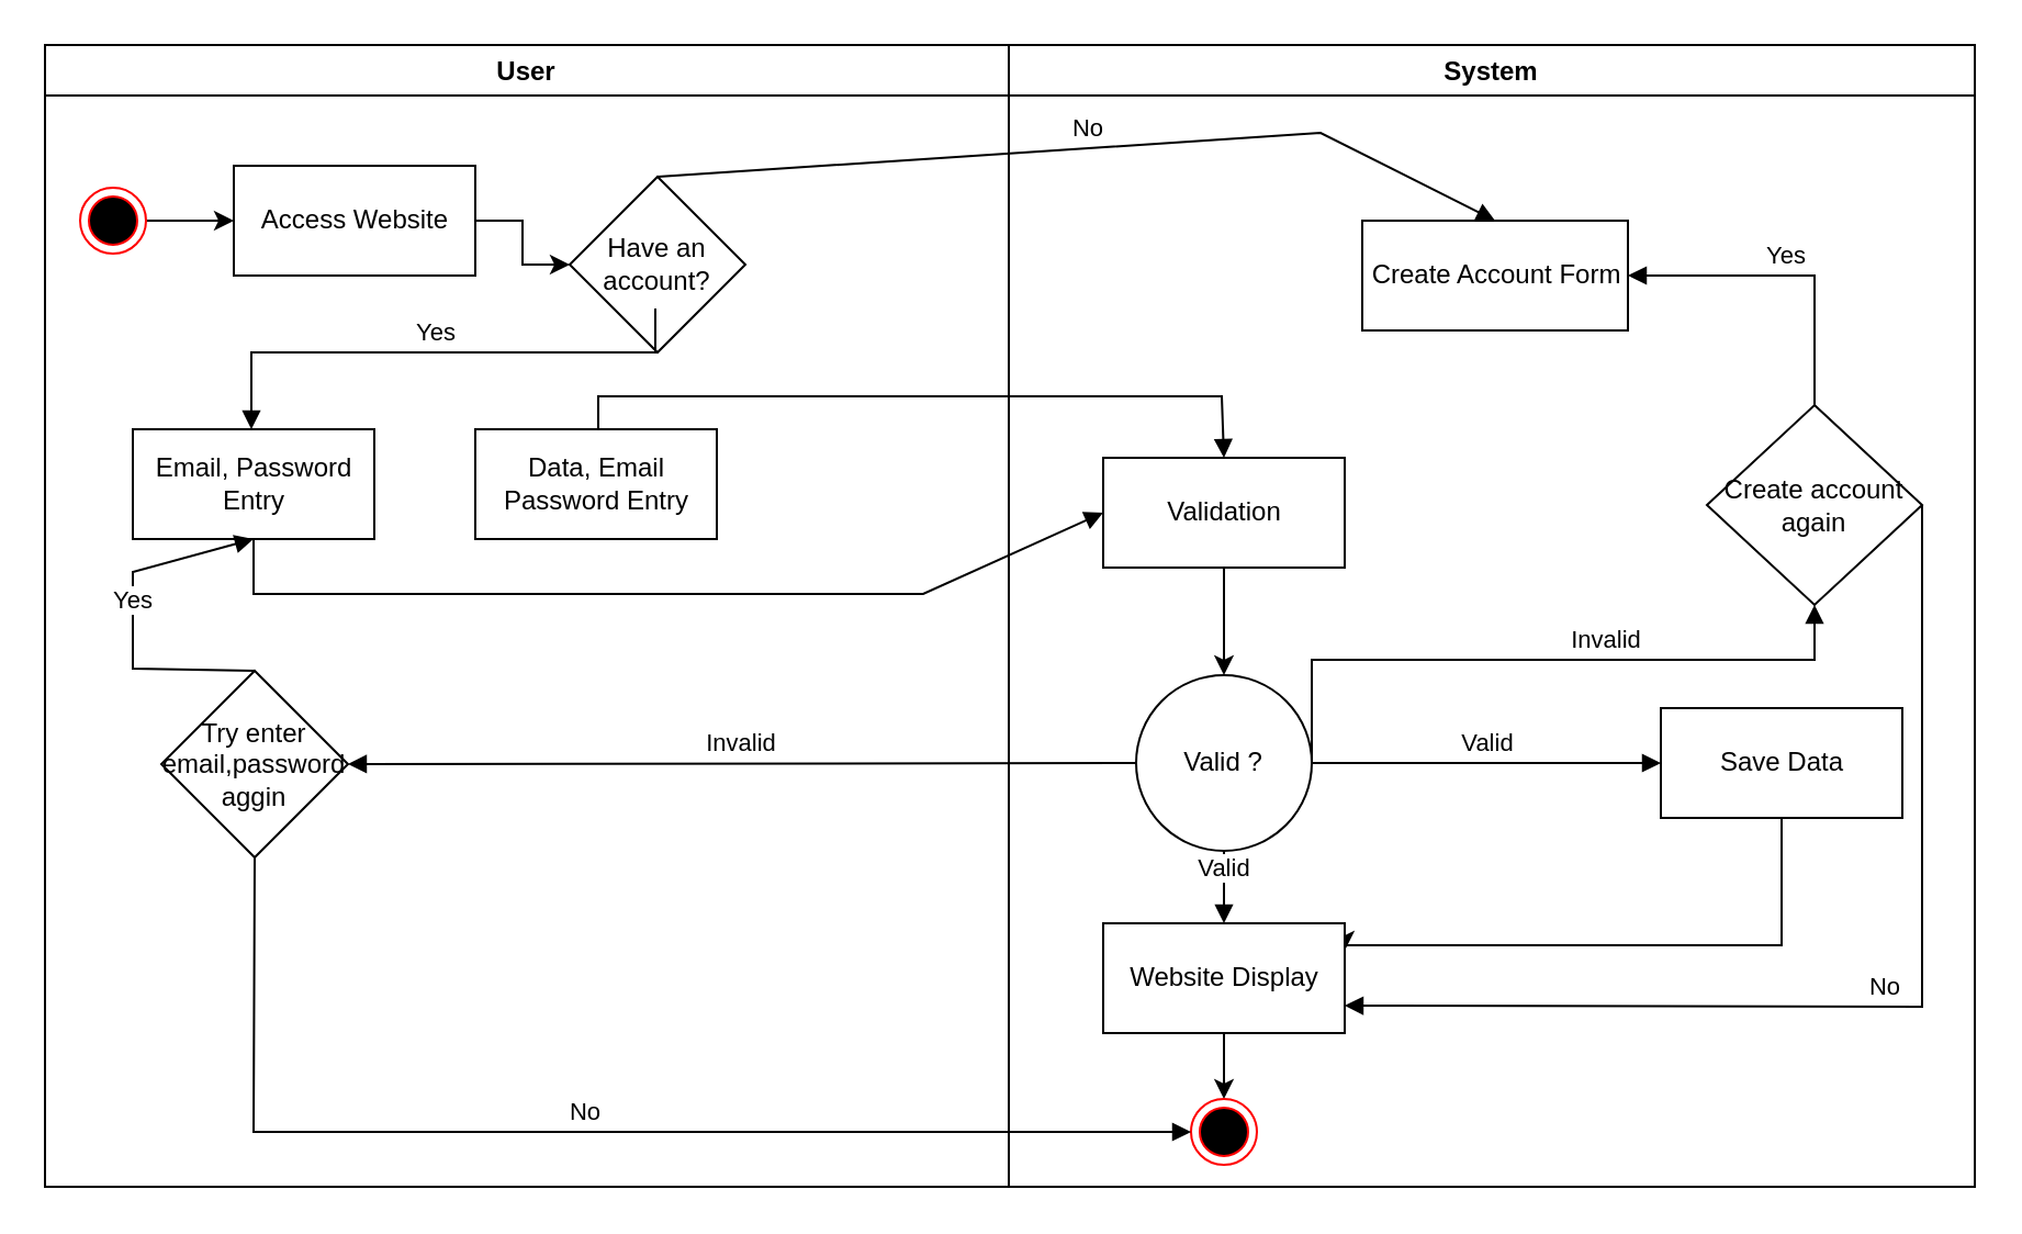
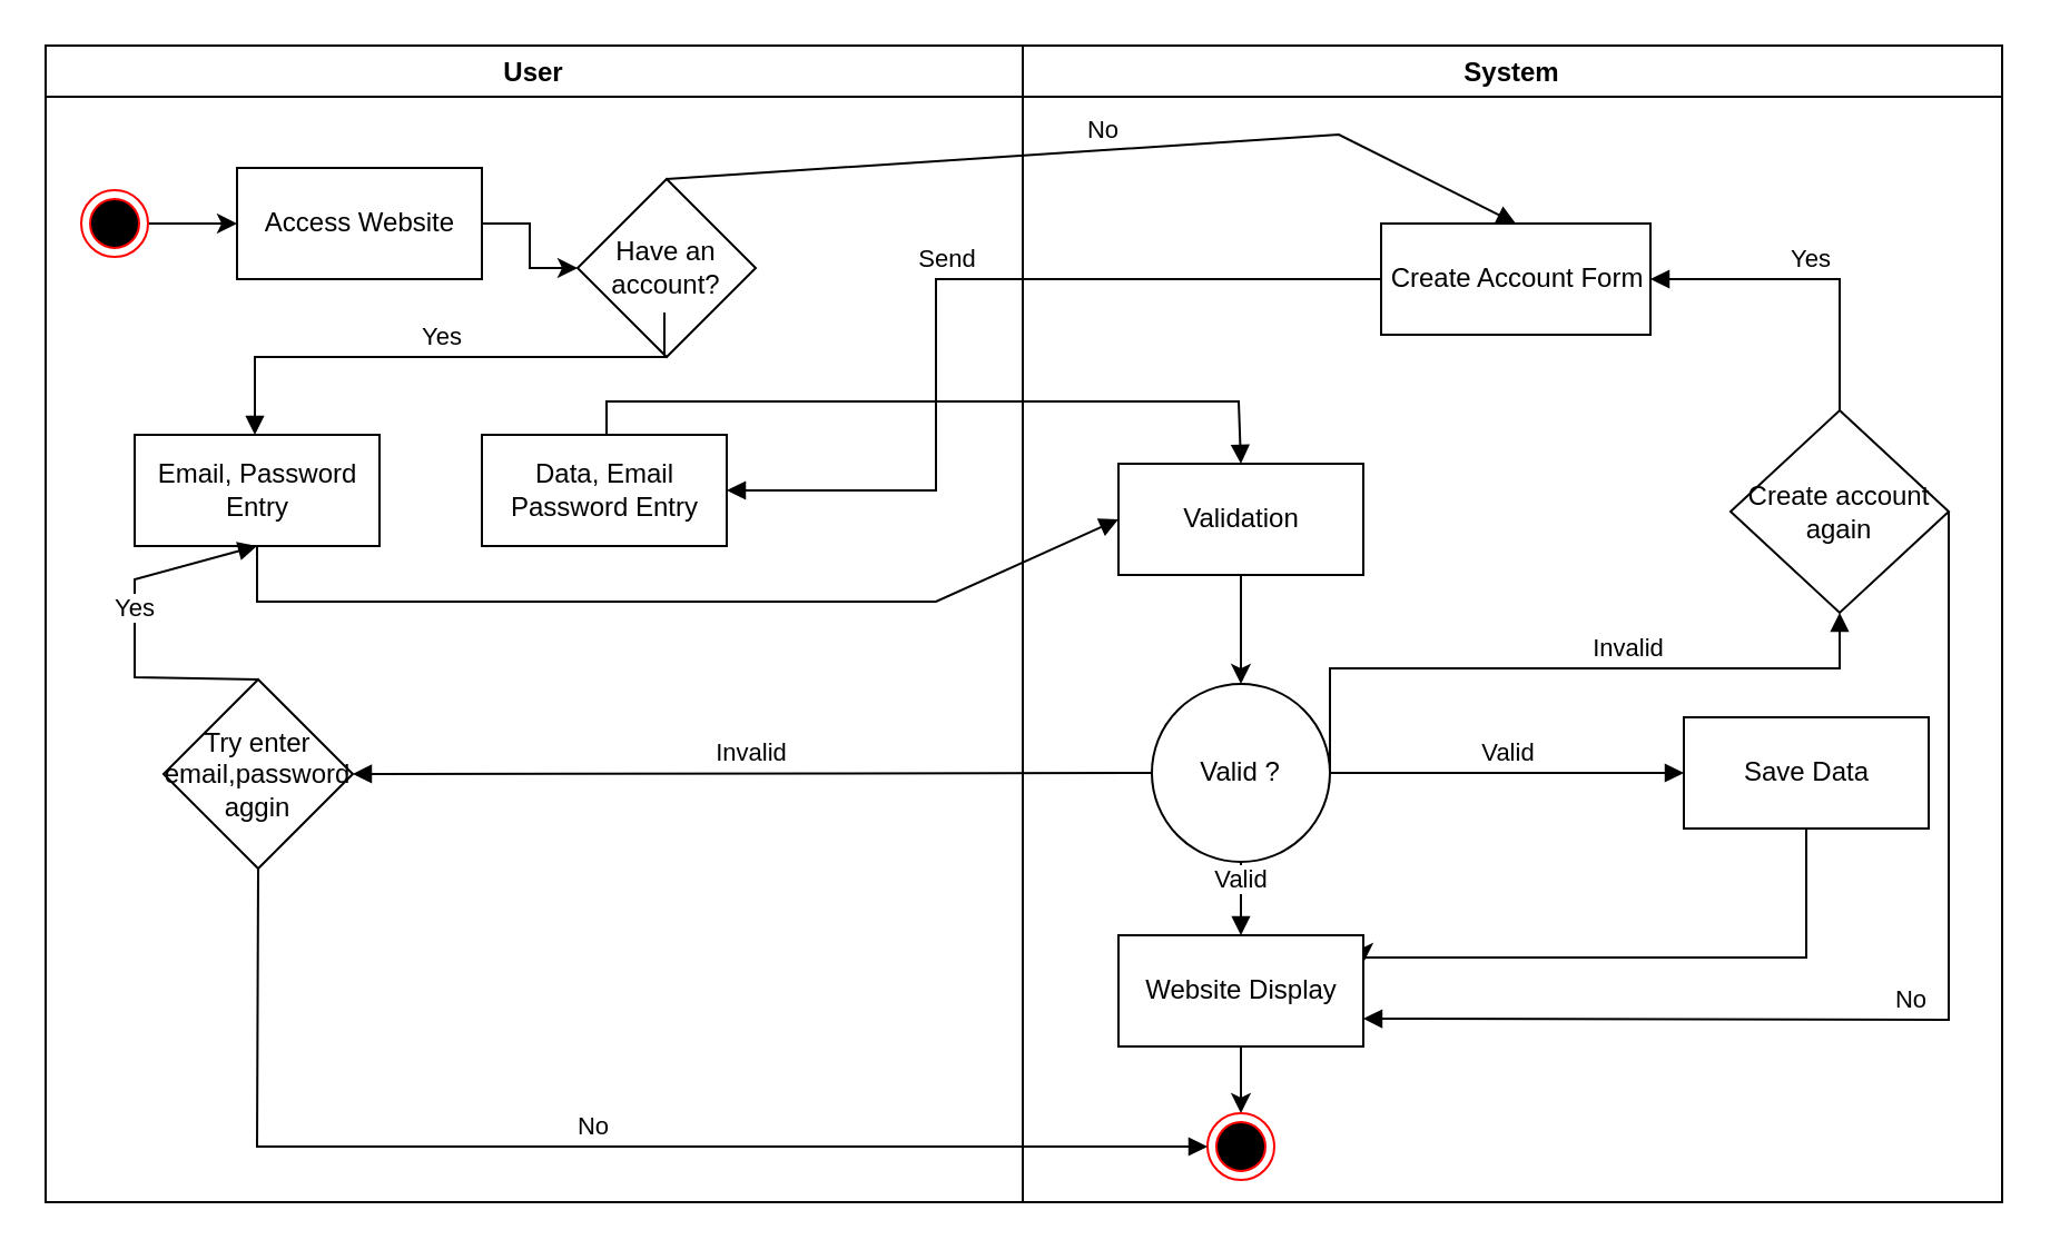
+ <mxCell id="29" value="Send" style="html=1;verticalAlign=bottom;endArrow=block;rounded=0;exitX=0;exitY=0.5;exitDx=0;exitDy=0;entryX=1;entryY=0.5;entryDx=0;entryDy=0;" edge="1" parent="1" source="3" target="19"><mxGeometry width="80" relative="1" as="geometry"><mxPoint x="590" y="190" as="sourcePoint" /><mxPoint x="670" y="190" as="targetPoint" /><Array as="points"><mxPoint x="500" y="125" /><mxPoint x="420" y="125" /><mxPoint x="420" y="220" /></Array></mxGeometry></mxCell>
